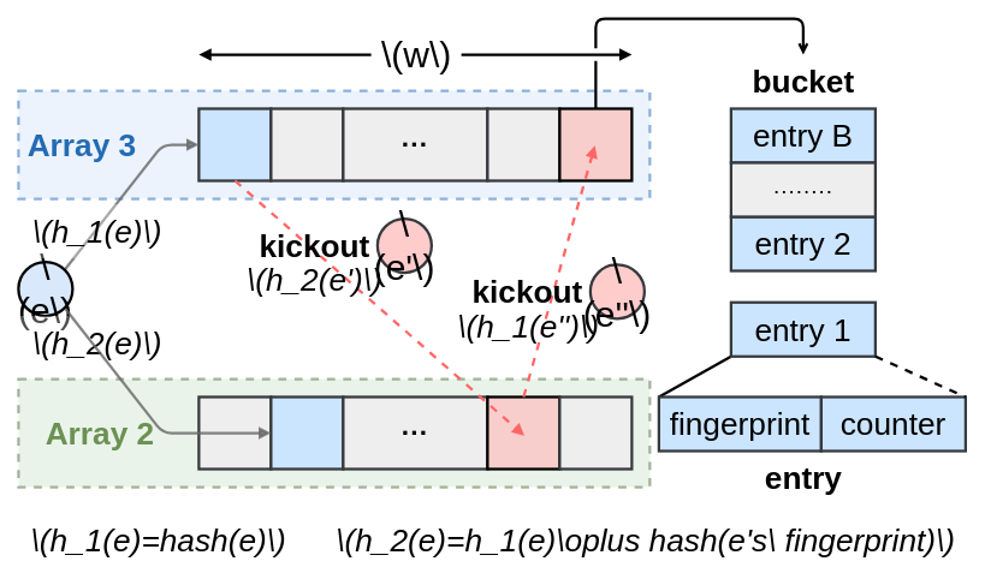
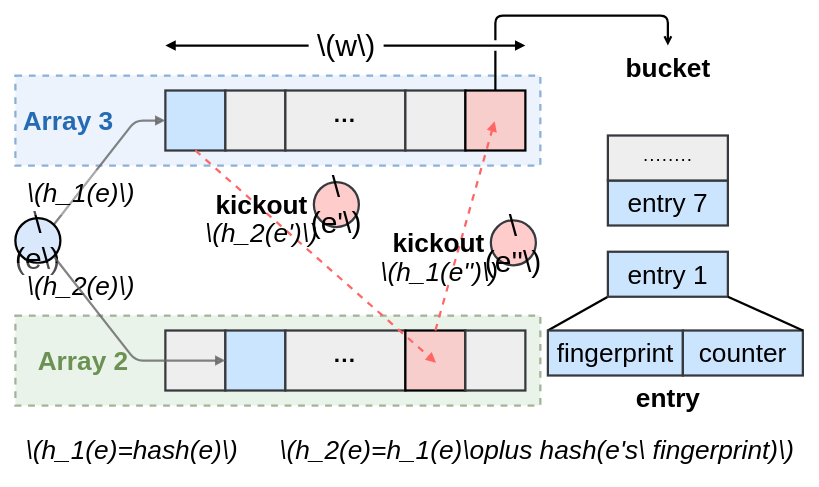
- <mxCell id="24" value="&lt;font style=&quot;font-size: 35px&quot;&gt;entry B&lt;/font&gt;" style="rounded=0;whiteSpace=wrap;html=1;fontFamily=Helvetica;strokeWidth=3;fillColor=#cce5ff;strokeColor=#36393d;" parent="1" vertex="1"><mxGeometry x="810" y="120" width="160" height="60" as="geometry" /></mxCell>
- <mxCell id="27" value="&lt;font style=&quot;font-size: 35px&quot;&gt;entry 2&lt;/font&gt;" style="rounded=0;whiteSpace=wrap;html=1;fontFamily=Helvetica;strokeWidth=3;fillColor=#cce5ff;strokeColor=#36393d;" parent="1" vertex="1"><mxGeometry x="810" y="240" width="160" height="60" as="geometry" /></mxCell>
+ <mxCell id="27" value="&lt;font style=&quot;font-size: 35px&quot;&gt;entry 7&lt;/font&gt;" style="rounded=0;whiteSpace=wrap;html=1;fontFamily=Helvetica;strokeWidth=3;fillColor=#cce5ff;strokeColor=#36393d;" parent="1" vertex="1"><mxGeometry x="810" y="240" width="160" height="60" as="geometry" /></mxCell>
- <mxCell id="35" style="rounded=1;jumpStyle=gap;jumpSize=6;orthogonalLoop=1;jettySize=auto;html=1;exitX=1;exitY=1;exitDx=0;exitDy=0;shadow=0;fontFamily=Helvetica;fontSize=35;fontColor=#D4E1F5;startArrow=none;startFill=0;endArrow=none;endFill=0;strokeWidth=3;entryX=1;entryY=0;entryDx=0;entryDy=0;dashed=1;" parent="1" source="26" target="34" edge="1"><mxGeometry relative="1" as="geometry"><mxPoint x="740" y="450" as="targetPoint" /><mxPoint x="820" y="370" as="sourcePoint" /></mxGeometry></mxCell>
+ <mxCell id="35" style="rounded=1;jumpStyle=gap;jumpSize=6;orthogonalLoop=1;jettySize=auto;html=1;exitX=1;exitY=1;exitDx=0;exitDy=0;shadow=0;fontFamily=Helvetica;fontSize=35;fontColor=#D4E1F5;startArrow=none;startFill=0;endArrow=none;endFill=0;strokeWidth=3;entryX=1;entryY=0;entryDx=0;entryDy=0;" parent="1" source="26" target="34" edge="1"><mxGeometry relative="1" as="geometry"><mxPoint x="740" y="450" as="targetPoint" /><mxPoint x="820" y="370" as="sourcePoint" /></mxGeometry></mxCell>
